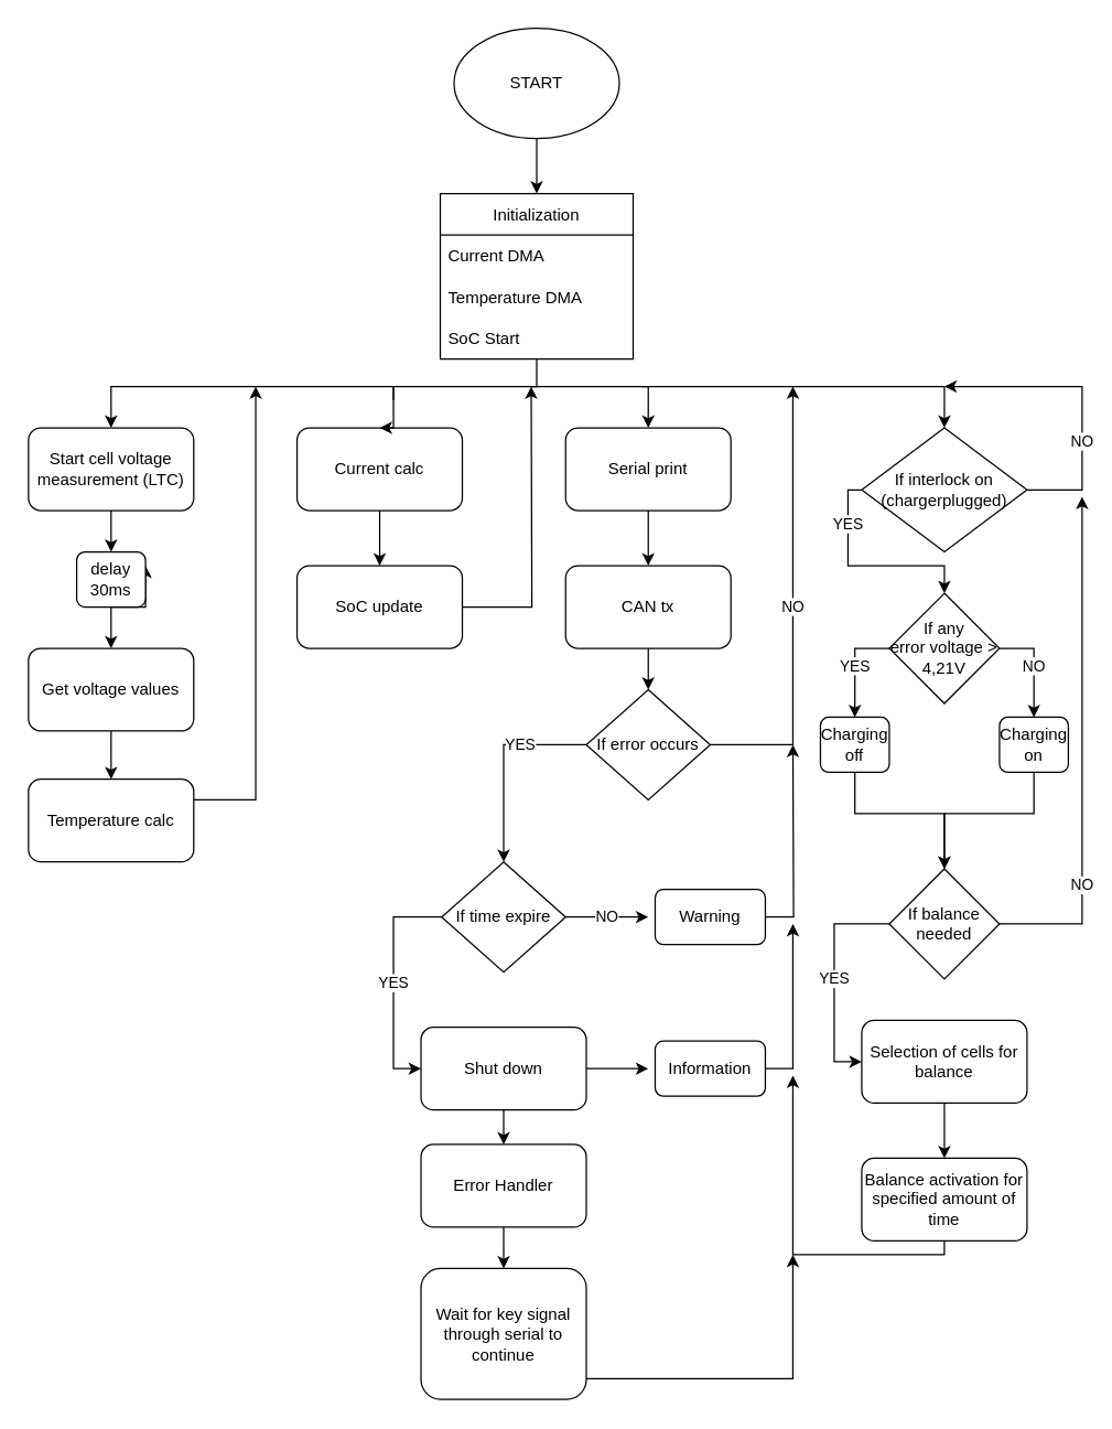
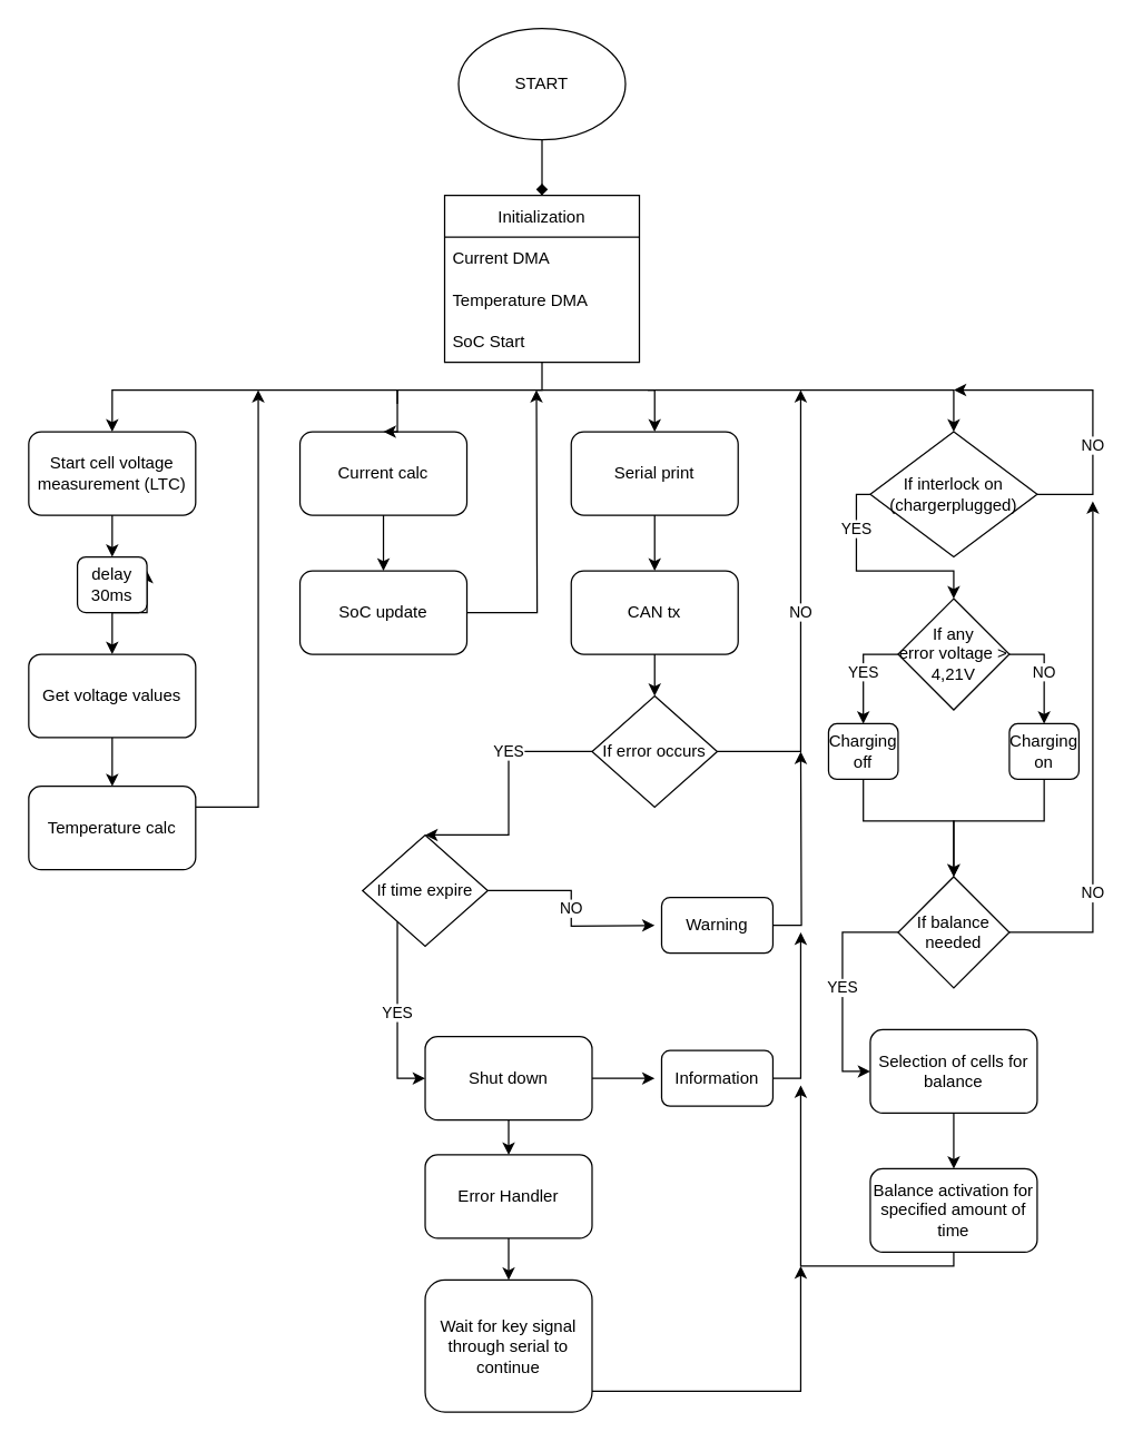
- <mxCell id="2" style="edgeStyle=orthogonalEdgeStyle;rounded=0;orthogonalLoop=1;jettySize=auto;html=1;exitX=0.5;exitY=1;exitDx=0;exitDy=0;entryX=0.5;entryY=0;entryDx=0;entryDy=0;" parent="1" source="3" target="34" edge="1"><mxGeometry relative="1" as="geometry" /></mxCell>
+ <mxCell id="2" style="edgeStyle=orthogonalEdgeStyle;rounded=0;orthogonalLoop=1;jettySize=auto;html=1;exitX=0.5;exitY=1;exitDx=0;exitDy=0;entryX=0.5;entryY=0;entryDx=0;entryDy=0;endArrow=diamond;" parent="1" source="3" target="34" edge="1"><mxGeometry relative="1" as="geometry" /></mxCell>
- <mxCell id="43" value="If time expire" style="rhombus;whiteSpace=wrap;html=1;" parent="1" vertex="1"><mxGeometry x="320" y="625" width="90" height="80" as="geometry" /></mxCell>
+ <mxCell id="43" value="If time expire" style="rhombus;whiteSpace=wrap;html=1;" parent="1" vertex="1"><mxGeometry x="260" y="600" width="90" height="80" as="geometry" /></mxCell>
